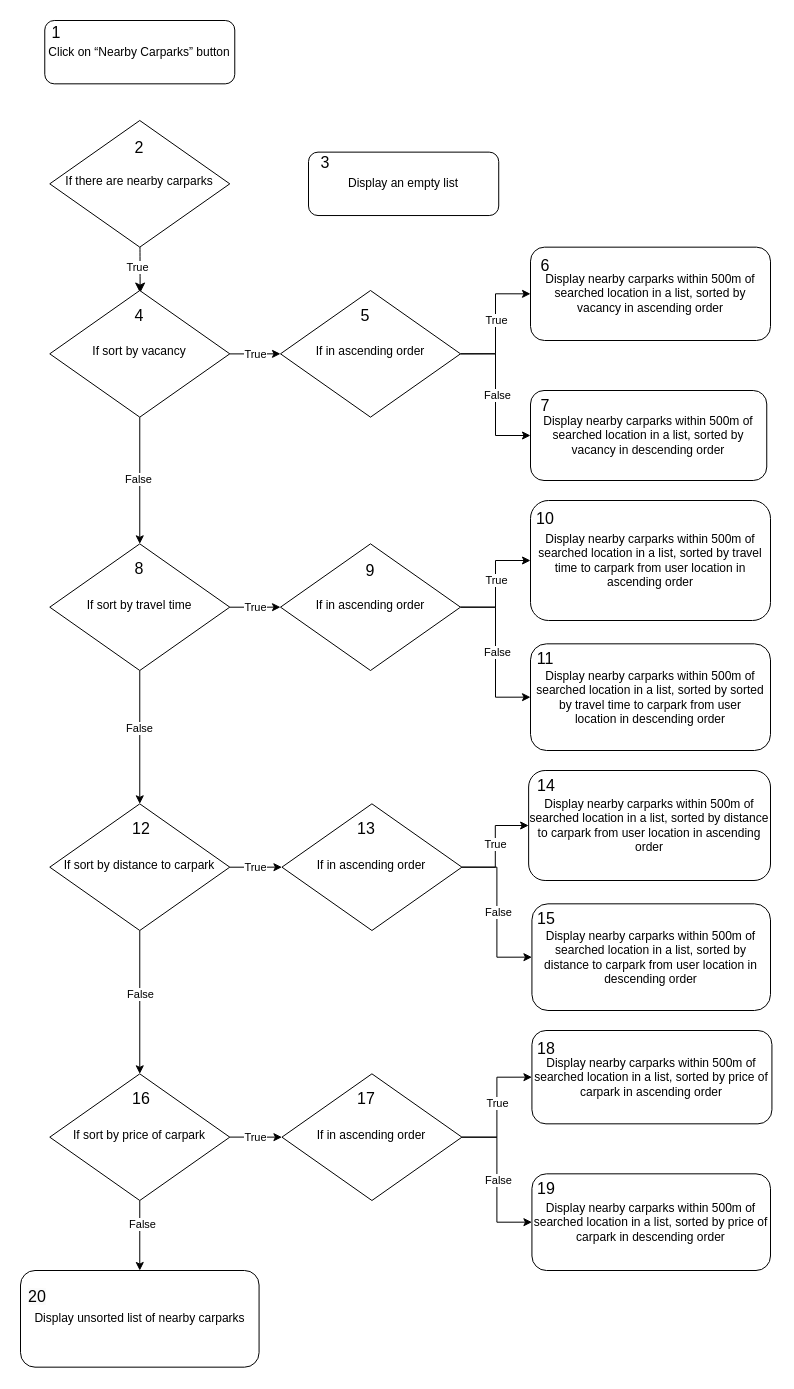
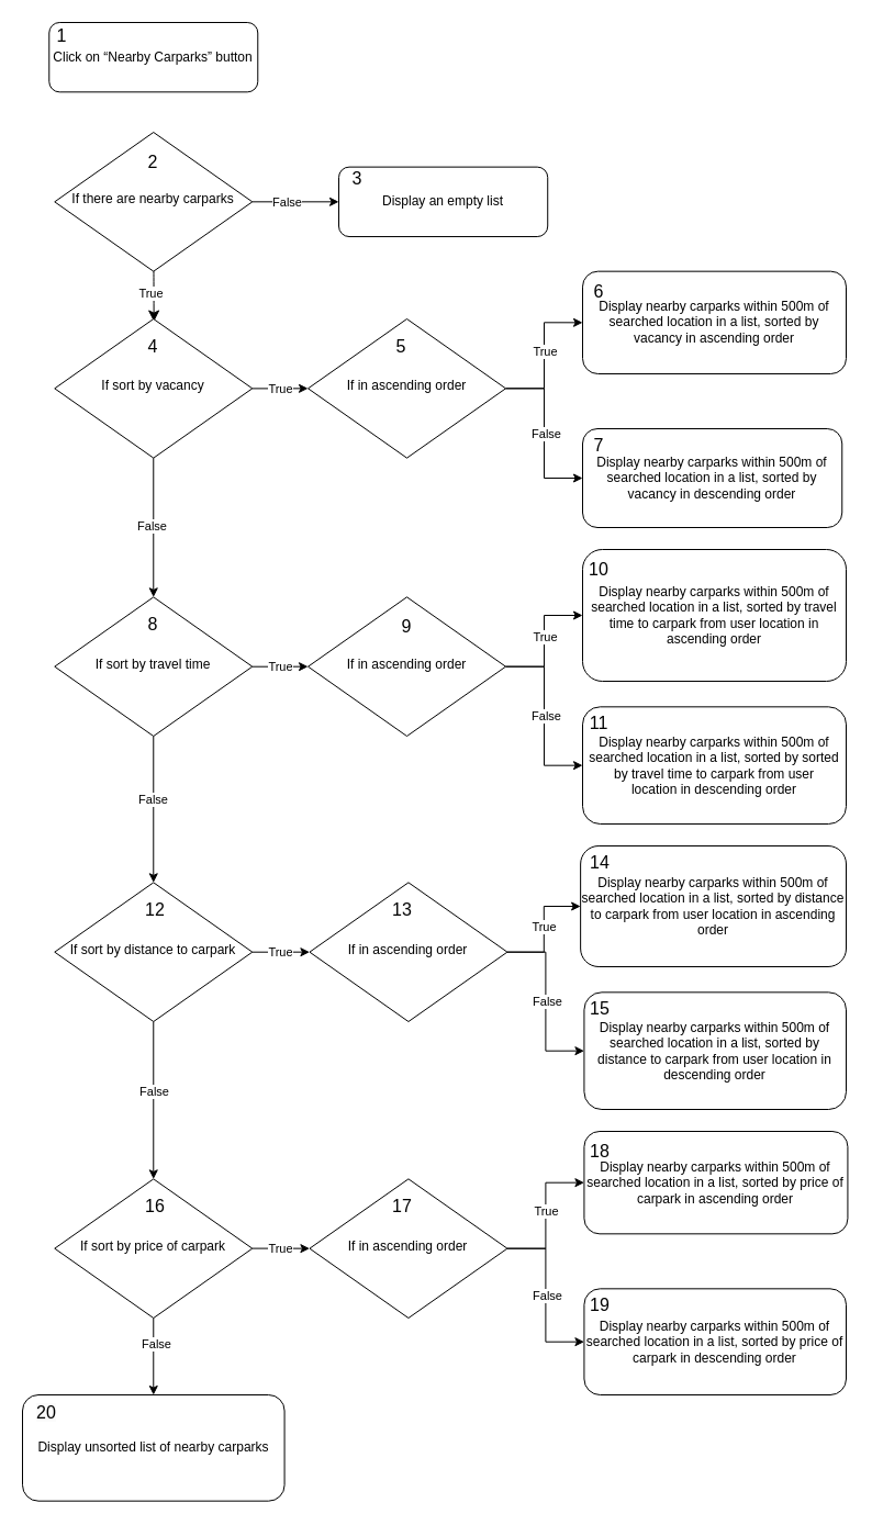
+ <mxCell id="4" style="edgeStyle=orthogonalEdgeStyle;rounded=0;orthogonalLoop=1;jettySize=auto;html=1;exitX=1;exitY=0.5;exitDx=0;exitDy=0;entryX=0;entryY=0.5;entryDx=0;entryDy=0;" edge="1" parent="1" source="6" target="7"><mxGeometry relative="1" as="geometry" /></mxCell>
+ <mxCell id="5" value="False" style="edgeLabel;html=1;align=center;verticalAlign=middle;resizable=0;points=[];" connectable="0" vertex="1" parent="4"><mxGeometry x="-0.054" relative="1" as="geometry"><mxPoint x="-6" as="offset" /></mxGeometry></mxCell>
- <mxCell id="77" value="&lt;span style=&quot;color: rgb(0, 0, 0); font-family: Helvetica; font-size: 16px; font-style: normal; font-variant-ligatures: normal; font-variant-caps: normal; font-weight: 400; letter-spacing: normal; orphans: 2; text-align: center; text-indent: 0px; text-transform: none; widows: 2; word-spacing: 0px; -webkit-text-stroke-width: 0px; background-color: rgb(251, 251, 251); text-decoration-thickness: initial; text-decoration-style: initial; text-decoration-color: initial; float: none; display: inline !important;&quot;&gt;20&lt;/span&gt;" style="text;whiteSpace=wrap;html=1;" vertex="1" parent="1"><mxGeometry x="25.71" y="1280" width="50" height="40" as="geometry" /></mxCell>
+ <mxCell id="77" value="&lt;span style=&quot;color: rgb(0, 0, 0); font-family: Helvetica; font-size: 16px; font-style: normal; font-variant-ligatures: normal; font-variant-caps: normal; font-weight: 400; letter-spacing: normal; orphans: 2; text-align: center; text-indent: 0px; text-transform: none; widows: 2; word-spacing: 0px; -webkit-text-stroke-width: 0px; background-color: rgb(251, 251, 251); text-decoration-thickness: initial; text-decoration-style: initial; text-decoration-color: initial; float: none; display: inline !important;&quot;&gt;20&lt;/span&gt;" style="text;whiteSpace=wrap;html=1;" vertex="1" parent="1"><mxGeometry x="30.71" y="1270" width="50" height="40" as="geometry" /></mxCell>
